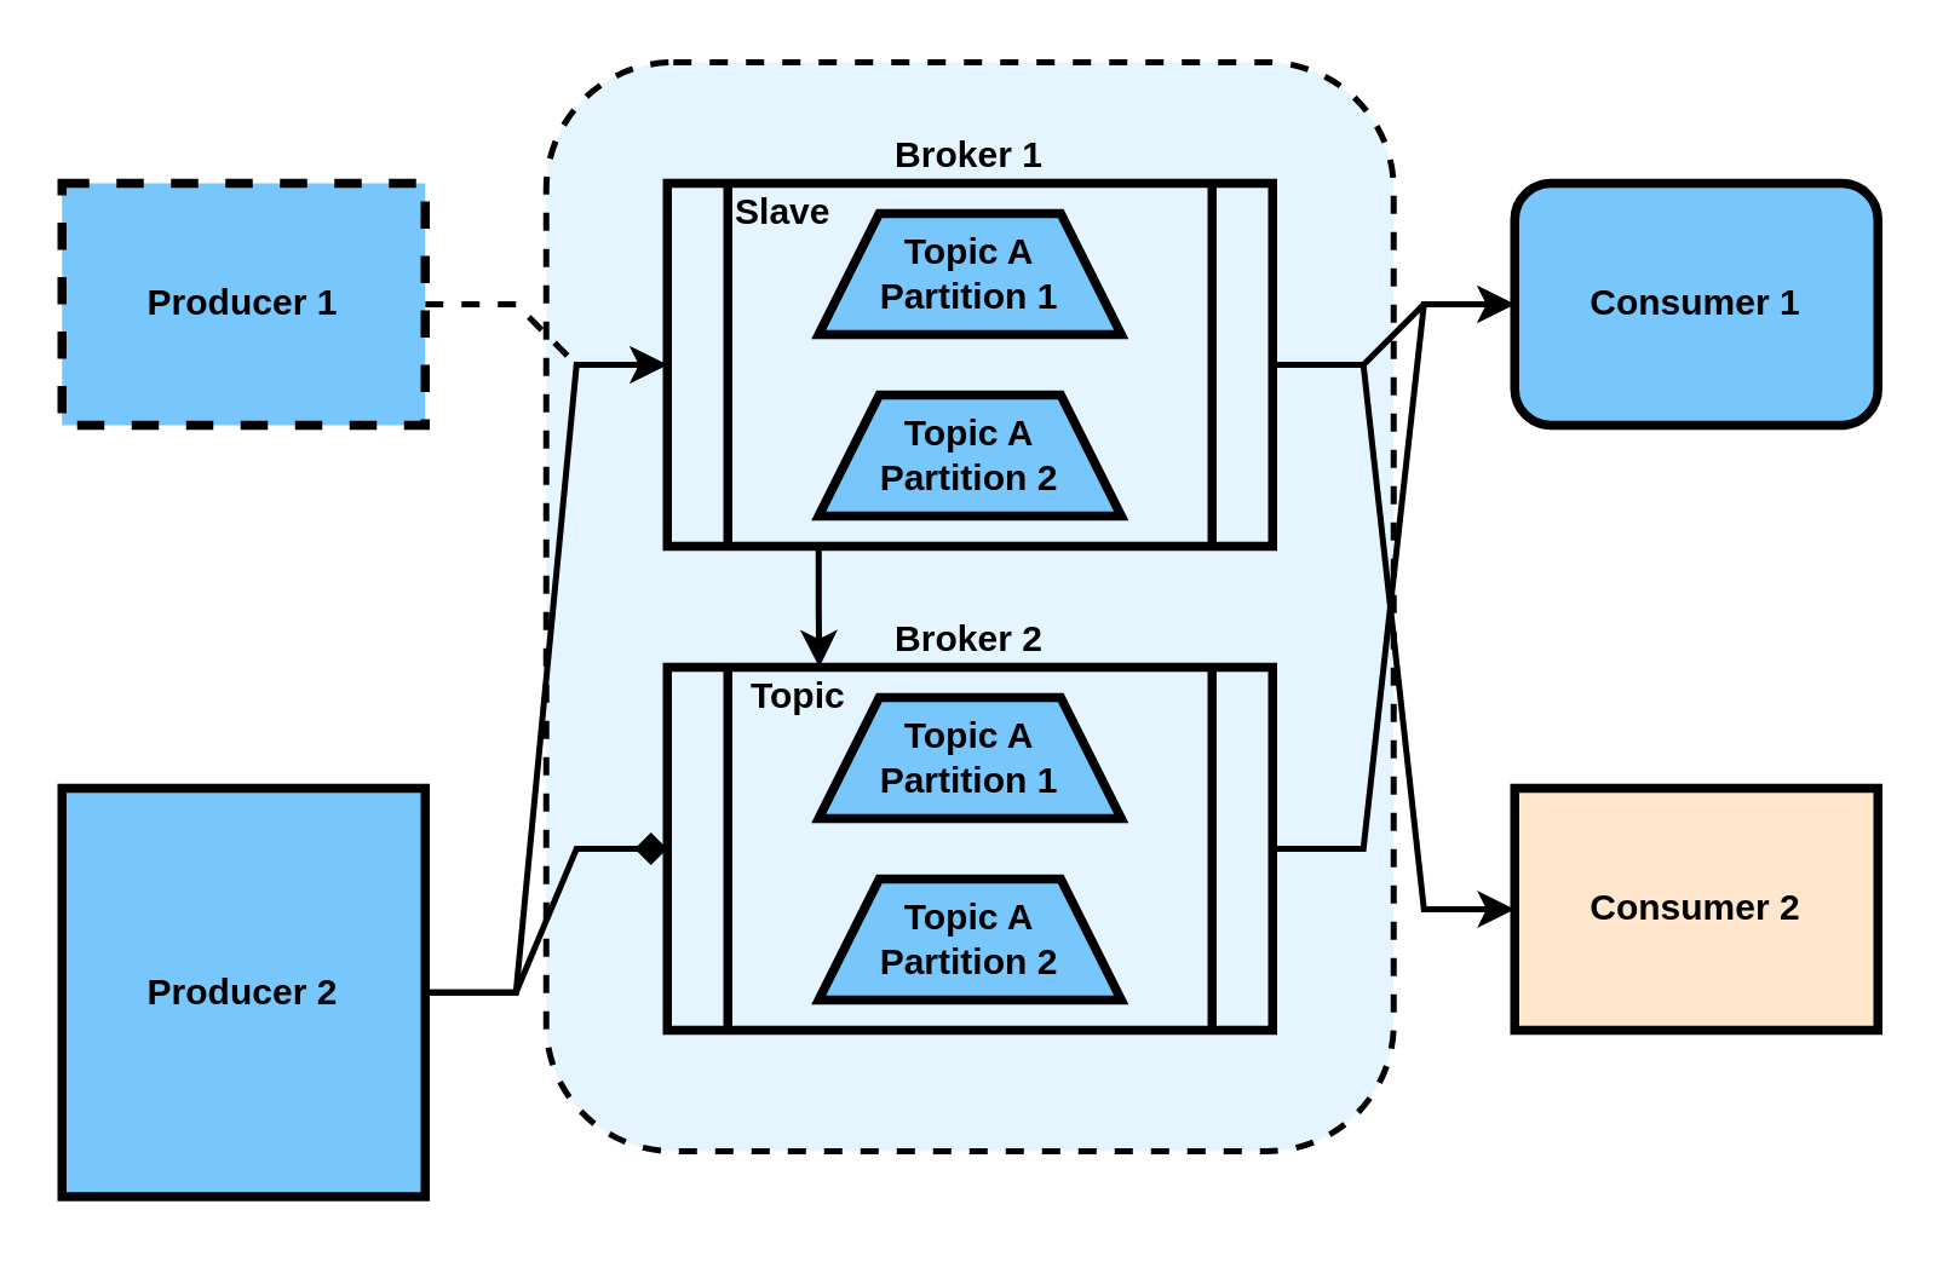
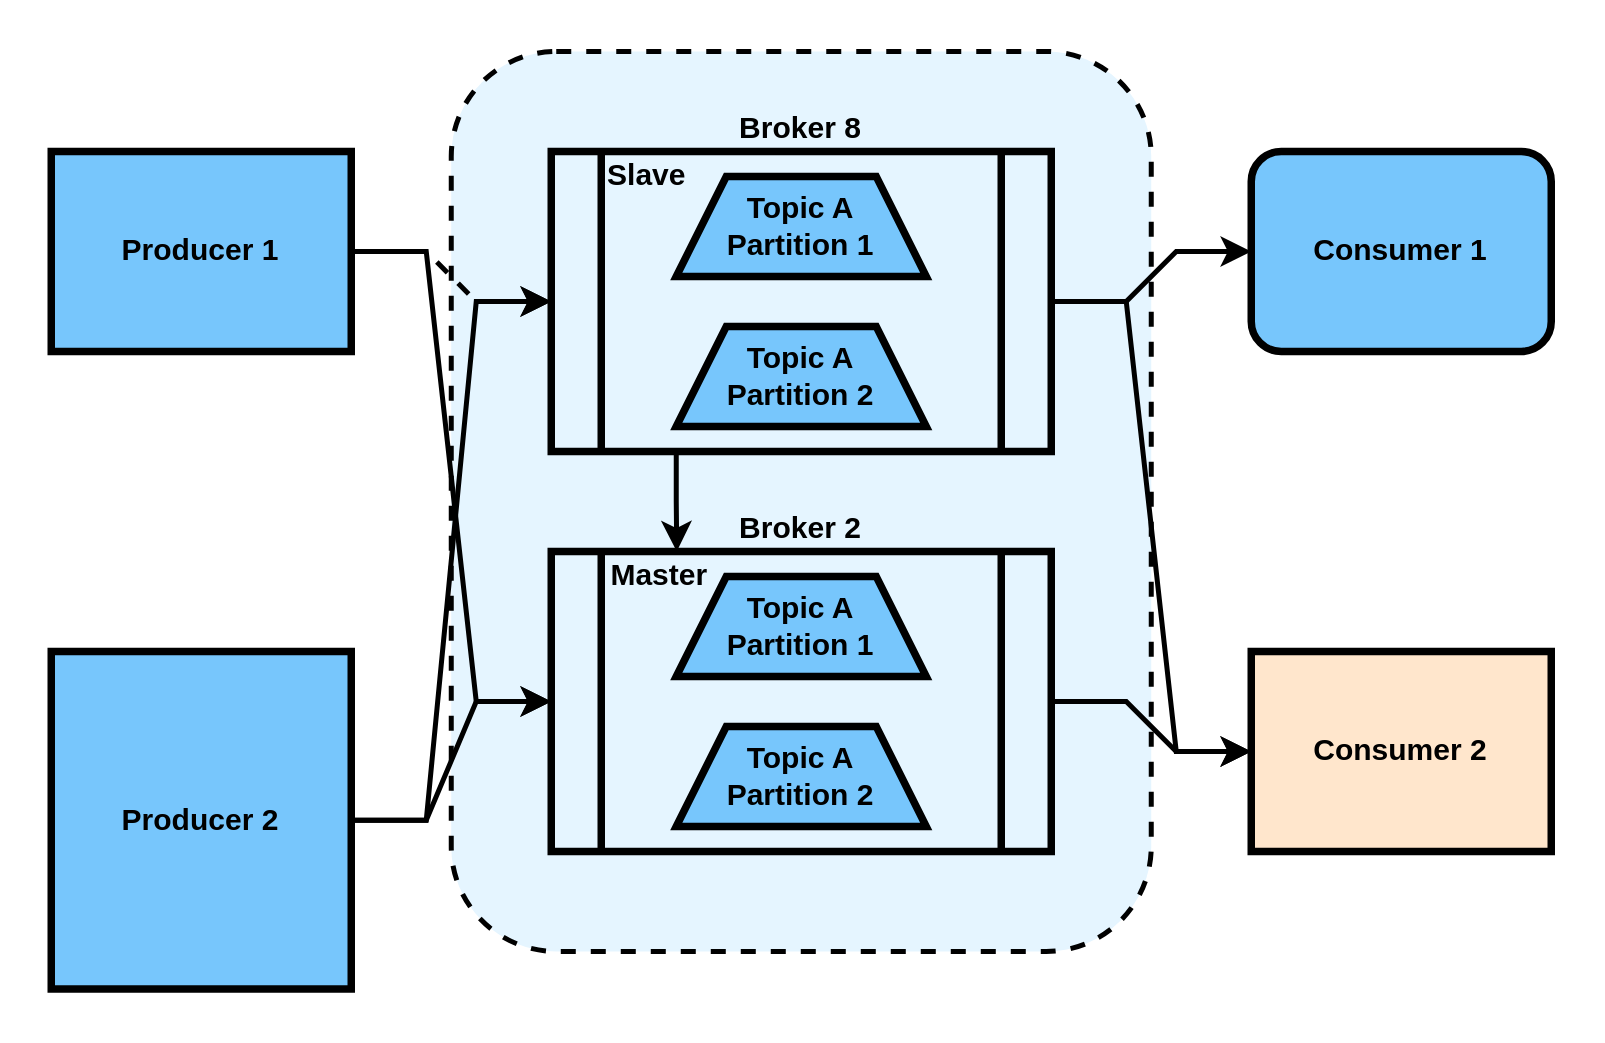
- <mxCell id="13" value="Broker 1" style="shape=process;whiteSpace=wrap;html=1;backgroundOutline=1;align=center;labelPosition=center;verticalLabelPosition=top;verticalAlign=bottom;strokeWidth=3;fontSize=12;fontStyle=1;labelBackgroundColor=none;fillColor=none;shadow=0;" vertex="1" parent="1"><mxGeometry x="220" y="60" width="200" height="120" as="geometry" /></mxCell>
+ <mxCell id="13" value="Broker 8" style="shape=process;whiteSpace=wrap;html=1;backgroundOutline=1;align=center;labelPosition=center;verticalLabelPosition=top;verticalAlign=bottom;strokeWidth=3;fontSize=12;fontStyle=1;labelBackgroundColor=none;fillColor=none;shadow=0;" vertex="1" parent="1"><mxGeometry x="220" y="60" width="200" height="120" as="geometry" /></mxCell>
- <mxCell id="8" value="Producer 1" style="rounded=0;whiteSpace=wrap;html=1;strokeWidth=3;fontSize=12;fontStyle=1;labelBackgroundColor=none;fillColor=#77c6fc;shadow=0;dashed=1;" vertex="1" parent="1"><mxGeometry x="20" y="60" width="120" height="80" as="geometry" /></mxCell>
+ <mxCell id="8" value="Producer 1" style="rounded=0;whiteSpace=wrap;html=1;strokeWidth=3;fontSize=12;fontStyle=1;labelBackgroundColor=none;fillColor=#77c6fc;shadow=0;" vertex="1" parent="1"><mxGeometry x="20" y="60" width="120" height="80" as="geometry" /></mxCell>
- <mxCell id="15" style="edgeStyle=entityRelationEdgeStyle;rounded=0;orthogonalLoop=1;jettySize=auto;html=1;exitX=1;exitY=0.5;exitDx=0;exitDy=0;entryX=0;entryY=0.5;entryDx=0;entryDy=0;strokeWidth=2;fontSize=12;fontStyle=1;labelBackgroundColor=none;shadow=0;" edge="1" parent="1" source="16" target="10"><mxGeometry relative="1" as="geometry" /></mxCell>
+ <mxCell id="7" style="edgeStyle=entityRelationEdgeStyle;rounded=0;orthogonalLoop=1;jettySize=auto;html=1;exitX=1;exitY=0.5;exitDx=0;exitDy=0;entryX=0;entryY=0.5;entryDx=0;entryDy=0;strokeWidth=2;fontSize=12;fontStyle=1;labelBackgroundColor=none;shadow=0;" edge="1" parent="1" source="8" target="16"><mxGeometry relative="1" as="geometry" /></mxCell>
- <mxCell id="21" value="Topic" style="text;html=1;align=center;verticalAlign=middle;resizable=0;points=[];autosize=1;strokeColor=none;fillColor=none;strokeWidth=3;fontSize=12;fontStyle=1;labelBackgroundColor=none;shadow=0;" vertex="1" parent="1"><mxGeometry x="233" y="215" width="60" height="30" as="geometry" /></mxCell>
+ <mxCell id="21" value="Master" style="text;html=1;align=center;verticalAlign=middle;resizable=0;points=[];autosize=1;strokeColor=none;fillColor=none;strokeWidth=3;fontSize=12;fontStyle=1;labelBackgroundColor=none;shadow=0;" vertex="1" parent="1"><mxGeometry x="233" y="215" width="60" height="30" as="geometry" /></mxCell>
- <mxCell id="3" style="edgeStyle=entityRelationEdgeStyle;rounded=0;orthogonalLoop=1;jettySize=auto;html=1;exitX=1;exitY=0.5;exitDx=0;exitDy=0;entryX=0;entryY=0.5;entryDx=0;entryDy=0;strokeWidth=2;fontSize=12;fontStyle=1;labelBackgroundColor=none;shadow=0;endArrow=diamond;" edge="1" parent="1" source="5" target="16"><mxGeometry relative="1" as="geometry" /></mxCell>
+ <mxCell id="3" style="edgeStyle=entityRelationEdgeStyle;rounded=0;orthogonalLoop=1;jettySize=auto;html=1;exitX=1;exitY=0.5;exitDx=0;exitDy=0;entryX=0;entryY=0.5;entryDx=0;entryDy=0;strokeWidth=2;fontSize=12;fontStyle=1;labelBackgroundColor=none;shadow=0;" edge="1" parent="1" source="5" target="16"><mxGeometry relative="1" as="geometry" /></mxCell>
+ <mxCell id="14" style="edgeStyle=entityRelationEdgeStyle;rounded=0;orthogonalLoop=1;jettySize=auto;html=1;exitX=1;exitY=0.5;exitDx=0;exitDy=0;entryX=0;entryY=0.5;entryDx=0;entryDy=0;strokeWidth=2;fontSize=12;fontStyle=1;labelBackgroundColor=none;shadow=0;" edge="1" parent="1" source="16" target="9"><mxGeometry relative="1" as="geometry" /></mxCell>
